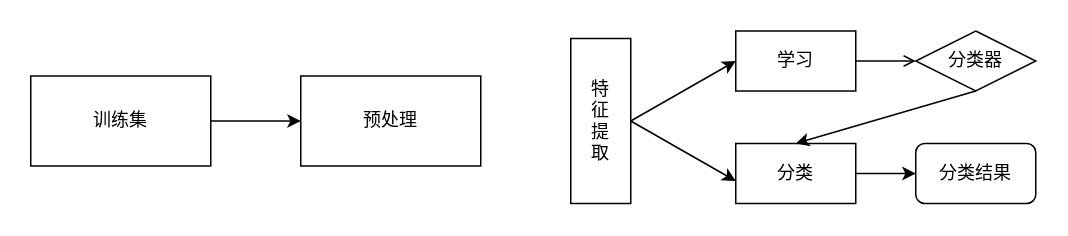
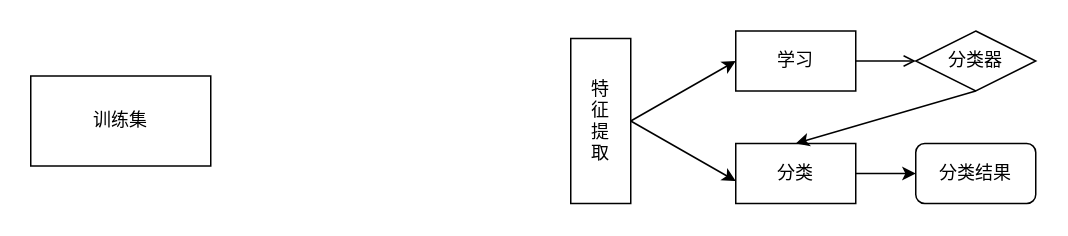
- <mxCell id="2" value="" style="edgeStyle=orthogonalEdgeStyle;rounded=0;orthogonalLoop=1;jettySize=auto;html=1;" edge="1" parent="1" source="3" target="4"><mxGeometry relative="1" as="geometry" /></mxCell>
- <mxCell id="4" value="预处理" style="rounded=0;whiteSpace=wrap;html=1;" vertex="1" parent="1"><mxGeometry x="200" y="50" width="120" height="60" as="geometry" /></mxCell>
